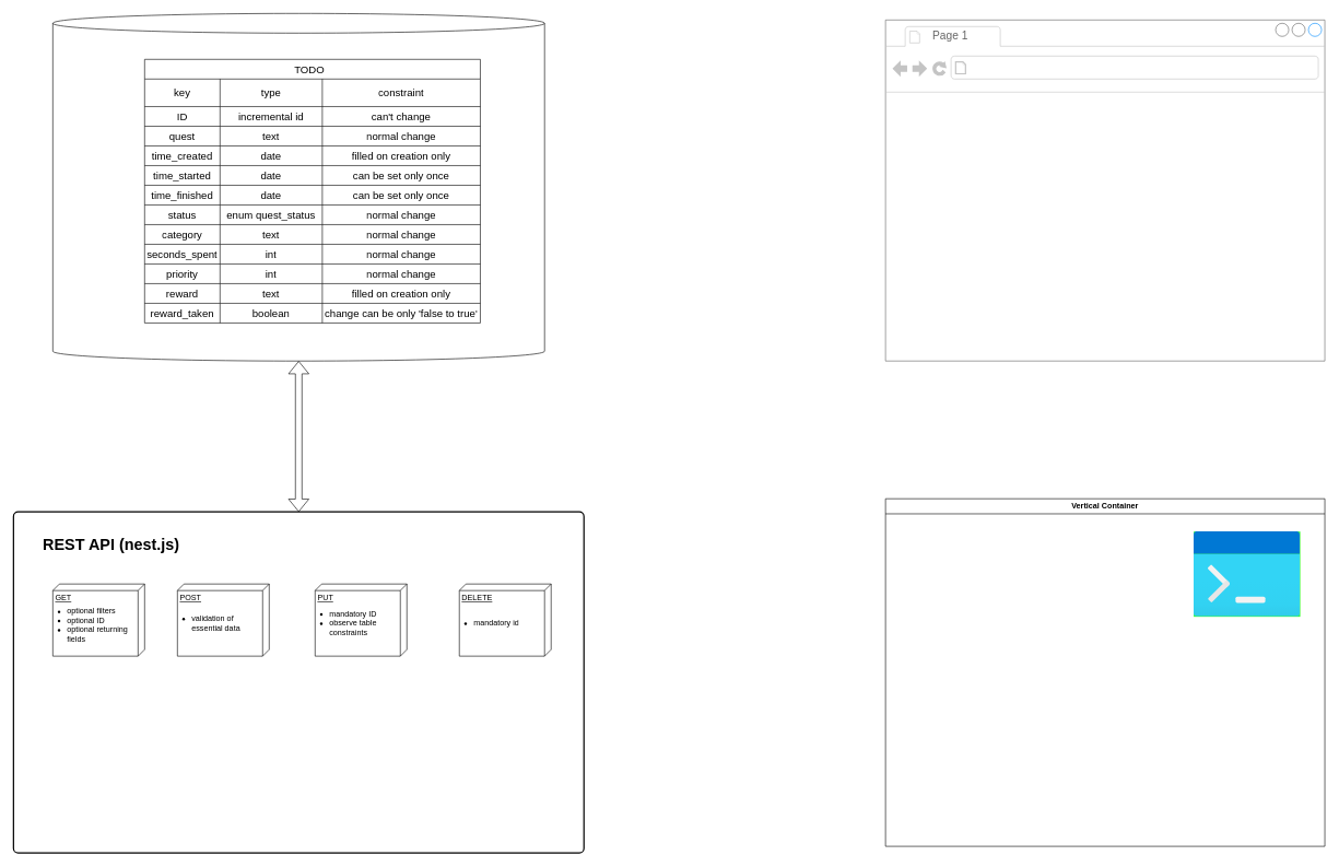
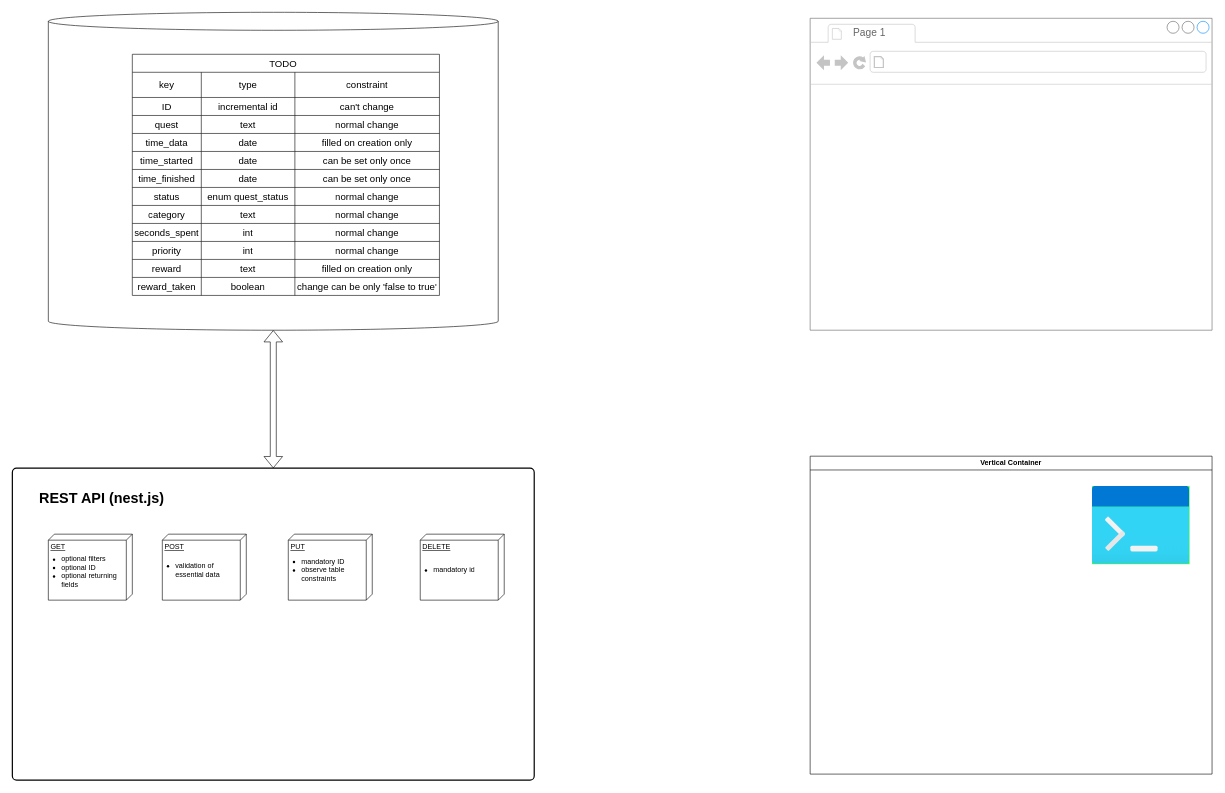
- <mxCell id="18" value="time_created" style="shape=partialRectangle;html=1;whiteSpace=wrap;connectable=0;strokeColor=inherit;overflow=hidden;fillColor=none;top=0;left=0;bottom=0;right=0;pointerEvents=1;fontSize=16;" vertex="1" parent="17"><mxGeometry width="115" height="30" as="geometry"><mxRectangle width="115" height="30" as="alternateBounds" /></mxGeometry></mxCell>
+ <mxCell id="18" value="time_data" style="shape=partialRectangle;html=1;whiteSpace=wrap;connectable=0;strokeColor=inherit;overflow=hidden;fillColor=none;top=0;left=0;bottom=0;right=0;pointerEvents=1;fontSize=16;" vertex="1" parent="17"><mxGeometry width="115" height="30" as="geometry"><mxRectangle width="115" height="30" as="alternateBounds" /></mxGeometry></mxCell>
